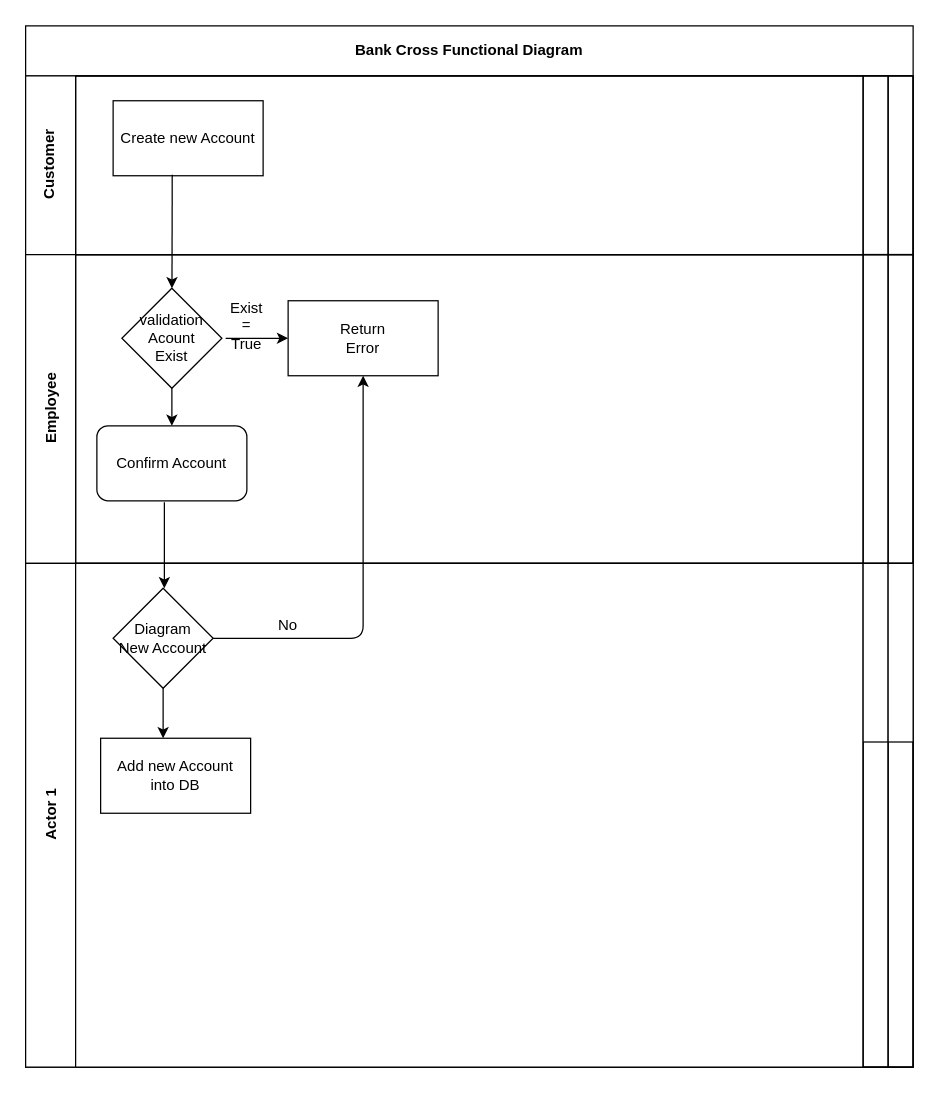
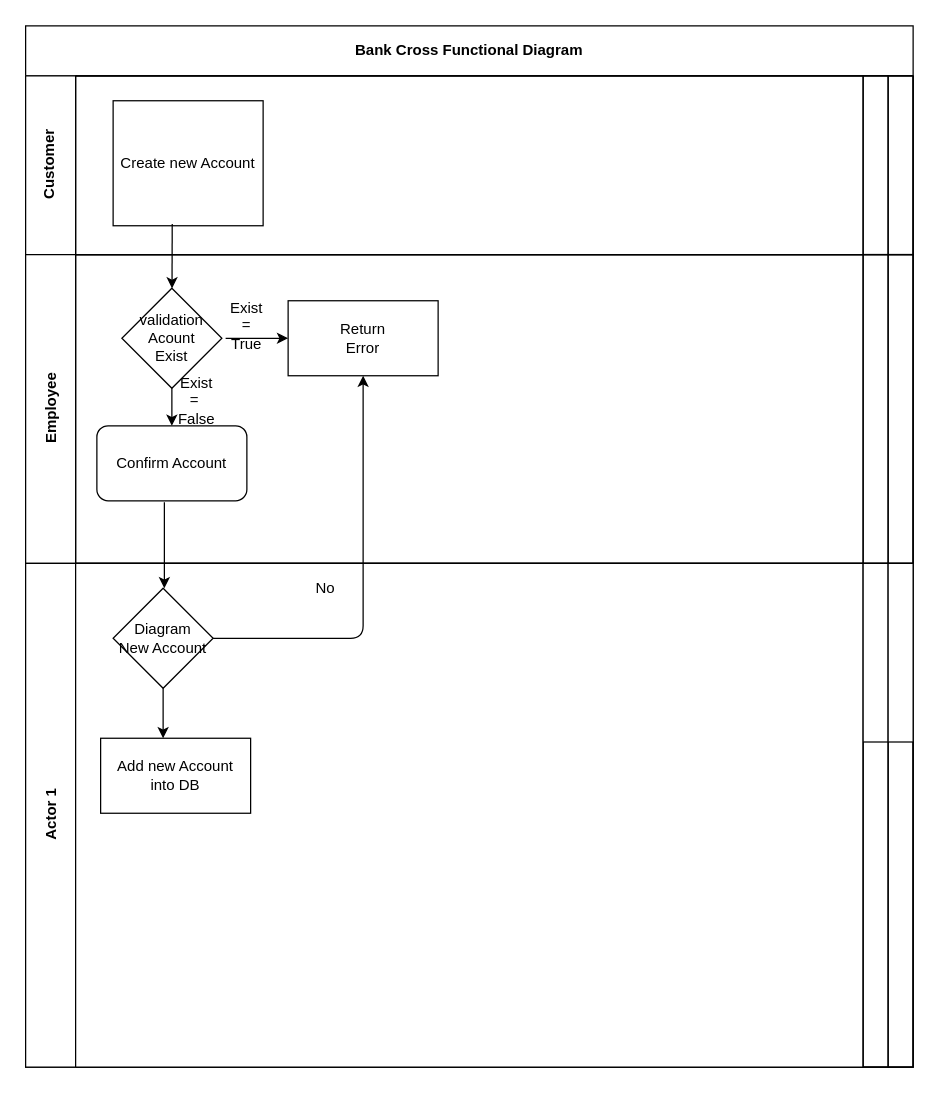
- <mxCell id="5" value="Create new Account" style="rounded=0;whiteSpace=wrap;html=1;" vertex="1" parent="4"><mxGeometry x="30" y="20" width="120" height="60" as="geometry" /></mxCell>
+ <mxCell id="5" value="Create new Account" style="rounded=0;whiteSpace=wrap;html=1;" vertex="1" parent="4"><mxGeometry x="30" y="20" width="120" height="100" as="geometry" /></mxCell>
+ <mxCell id="14" value="Exist =&amp;nbsp; False" style="text;html=1;strokeColor=none;fillColor=none;align=center;verticalAlign=middle;whiteSpace=wrap;rounded=0;" vertex="1" parent="9"><mxGeometry x="77" y="107" width="40" height="20" as="geometry" /></mxCell>
- <mxCell id="20" value="No" style="text;html=1;strokeColor=none;fillColor=none;align=center;verticalAlign=middle;whiteSpace=wrap;rounded=0;" vertex="1" parent="19"><mxGeometry x="150" y="40" width="40" height="20" as="geometry" /></mxCell>
+ <mxCell id="20" value="No" style="text;html=1;strokeColor=none;fillColor=none;align=center;verticalAlign=middle;whiteSpace=wrap;rounded=0;" vertex="1" parent="19"><mxGeometry x="180" y="10" width="40" height="20" as="geometry" /></mxCell>
